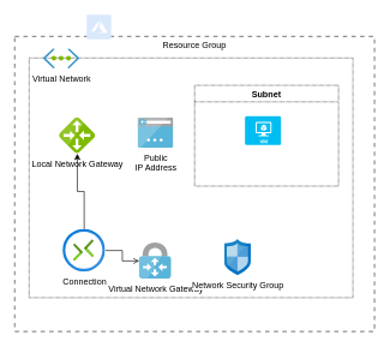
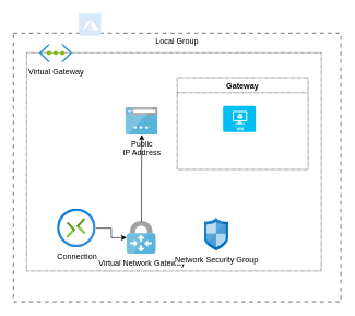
- <mxCell id="2" value="Resource Group" style="fontStyle=0;verticalAlign=top;align=center;spacingTop=-2;fillColor=none;rounded=0;whiteSpace=wrap;html=1;strokeColor=#919191;strokeWidth=2;dashed=1;container=1;collapsible=0;expand=0;recursiveResize=0;" parent="1" vertex="1"><mxGeometry x="20" y="50" width="500" height="410" as="geometry" /></mxCell>
+ <mxCell id="2" value="Local Group" style="fontStyle=0;verticalAlign=top;align=center;spacingTop=-2;fillColor=none;rounded=0;whiteSpace=wrap;html=1;strokeColor=#919191;strokeWidth=2;dashed=1;container=1;collapsible=0;expand=0;recursiveResize=0;" parent="1" vertex="1"><mxGeometry x="20" y="50" width="500" height="410" as="geometry" /></mxCell>
- <mxCell id="4" value="Virtual Network" style="sketch=0;aspect=fixed;html=1;points=[];align=center;image;fontSize=12;image=img/lib/mscae/Virtual_Network.svg;" parent="3" vertex="1"><mxGeometry x="20" y="-13" width="50" height="28.0" as="geometry" /></mxCell>
+ <mxCell id="4" value="Virtual Gateway" style="sketch=0;aspect=fixed;html=1;points=[];align=center;image;fontSize=12;image=img/lib/mscae/Virtual_Network.svg;" parent="3" vertex="1"><mxGeometry x="20" y="-13" width="50" height="28.0" as="geometry" /></mxCell>
- <mxCell id="12" value="Subnet" style="swimlane;dashed=1;dashPattern=1 1;" vertex="1" parent="3"><mxGeometry x="230" y="38" width="200" height="140" as="geometry" /></mxCell>
+ <mxCell id="12" value="Gateway" style="swimlane;dashed=1;dashPattern=1 1;" vertex="1" parent="3"><mxGeometry x="230" y="38" width="200" height="140" as="geometry" /></mxCell>
- <mxCell id="8" value="Local Network Gateway&lt;br&gt;" style="sketch=0;aspect=fixed;html=1;points=[];align=center;image;fontSize=12;image=img/lib/mscae/Local_Network_Gateways.svg;" parent="3" vertex="1"><mxGeometry x="42" y="83" width="50" height="50" as="geometry" /></mxCell>
- <mxCell id="9" value="" style="edgeStyle=orthogonalEdgeStyle;rounded=0;orthogonalLoop=1;jettySize=auto;html=1;" parent="3" source="5" target="8" edge="1"><mxGeometry relative="1" as="geometry" /></mxCell>
+ <mxCell id="11" value="" style="edgeStyle=orthogonalEdgeStyle;rounded=0;orthogonalLoop=1;jettySize=auto;html=1;" parent="3" source="6" target="10" edge="1"><mxGeometry relative="1" as="geometry" /></mxCell>
- <mxCell id="7" value="" style="edgeStyle=orthogonalEdgeStyle;rounded=0;orthogonalLoop=1;jettySize=auto;html=1;endArrow=open;" parent="3" source="5" target="6" edge="1"><mxGeometry relative="1" as="geometry" /></mxCell>
+ <mxCell id="7" value="" style="edgeStyle=orthogonalEdgeStyle;rounded=0;orthogonalLoop=1;jettySize=auto;html=1;" parent="3" source="5" target="6" edge="1"><mxGeometry relative="1" as="geometry" /></mxCell>
